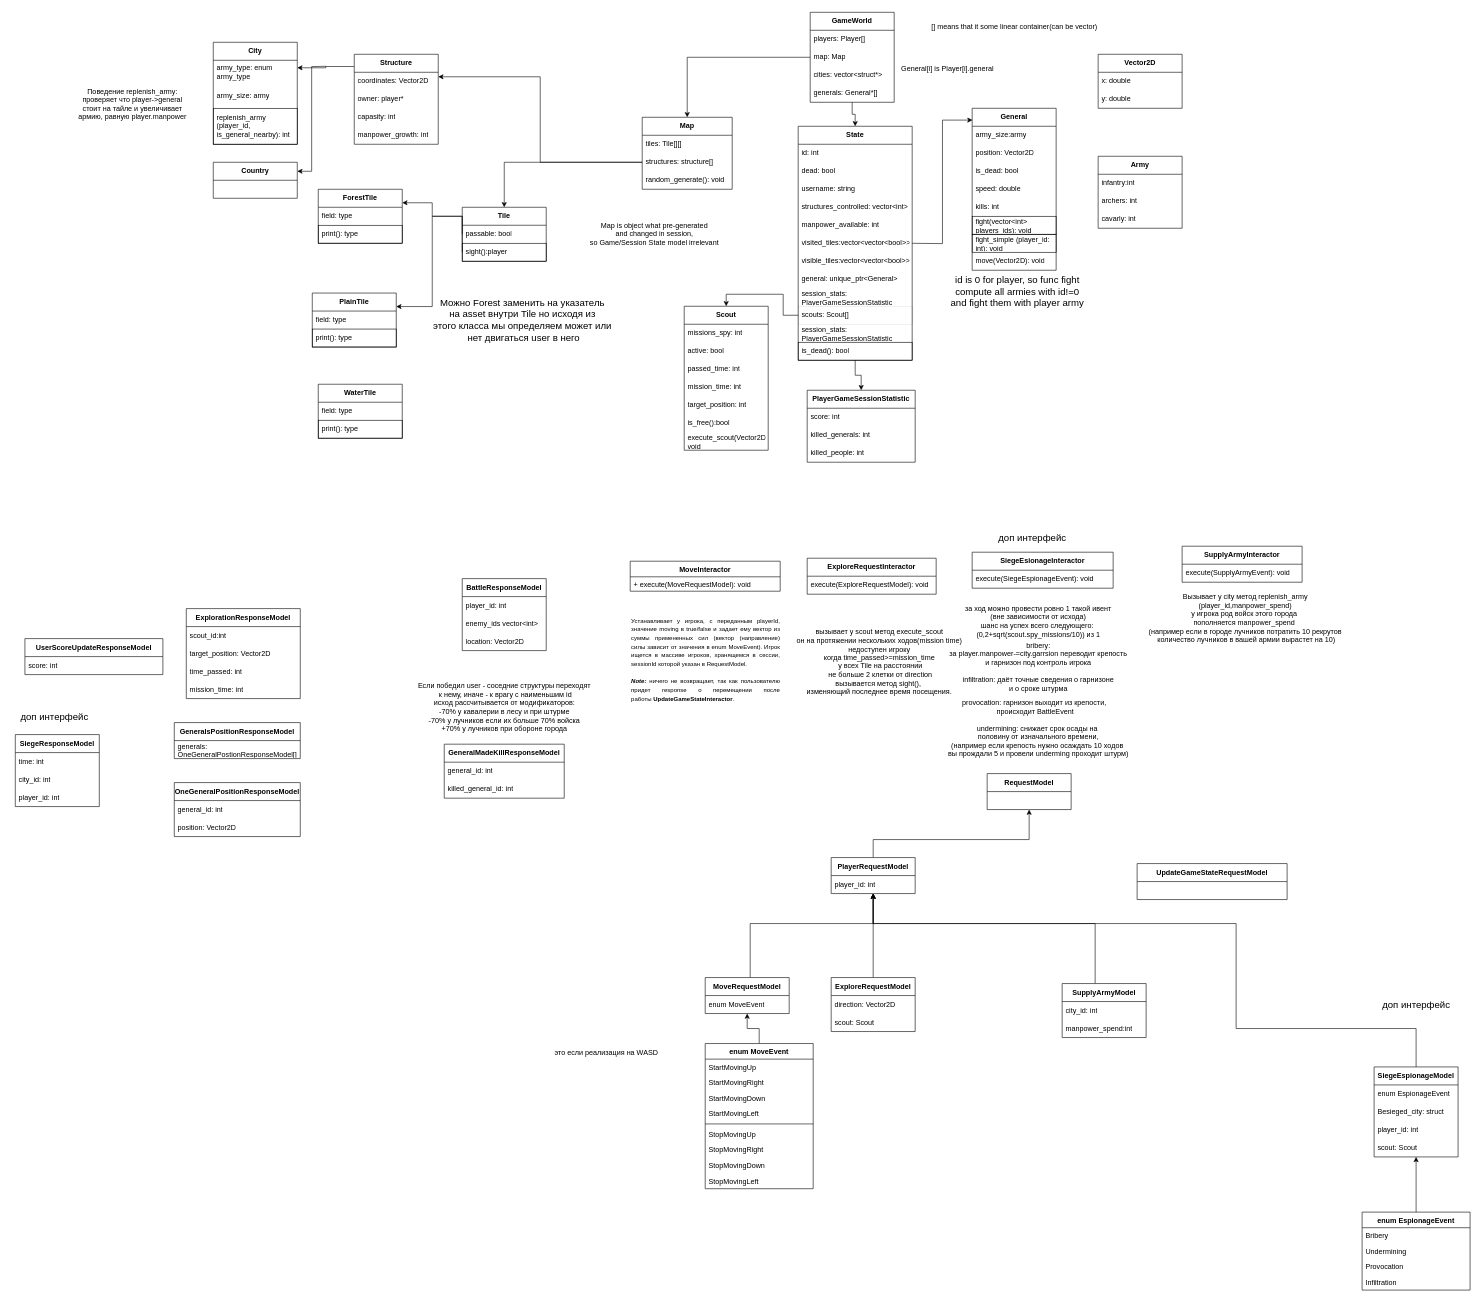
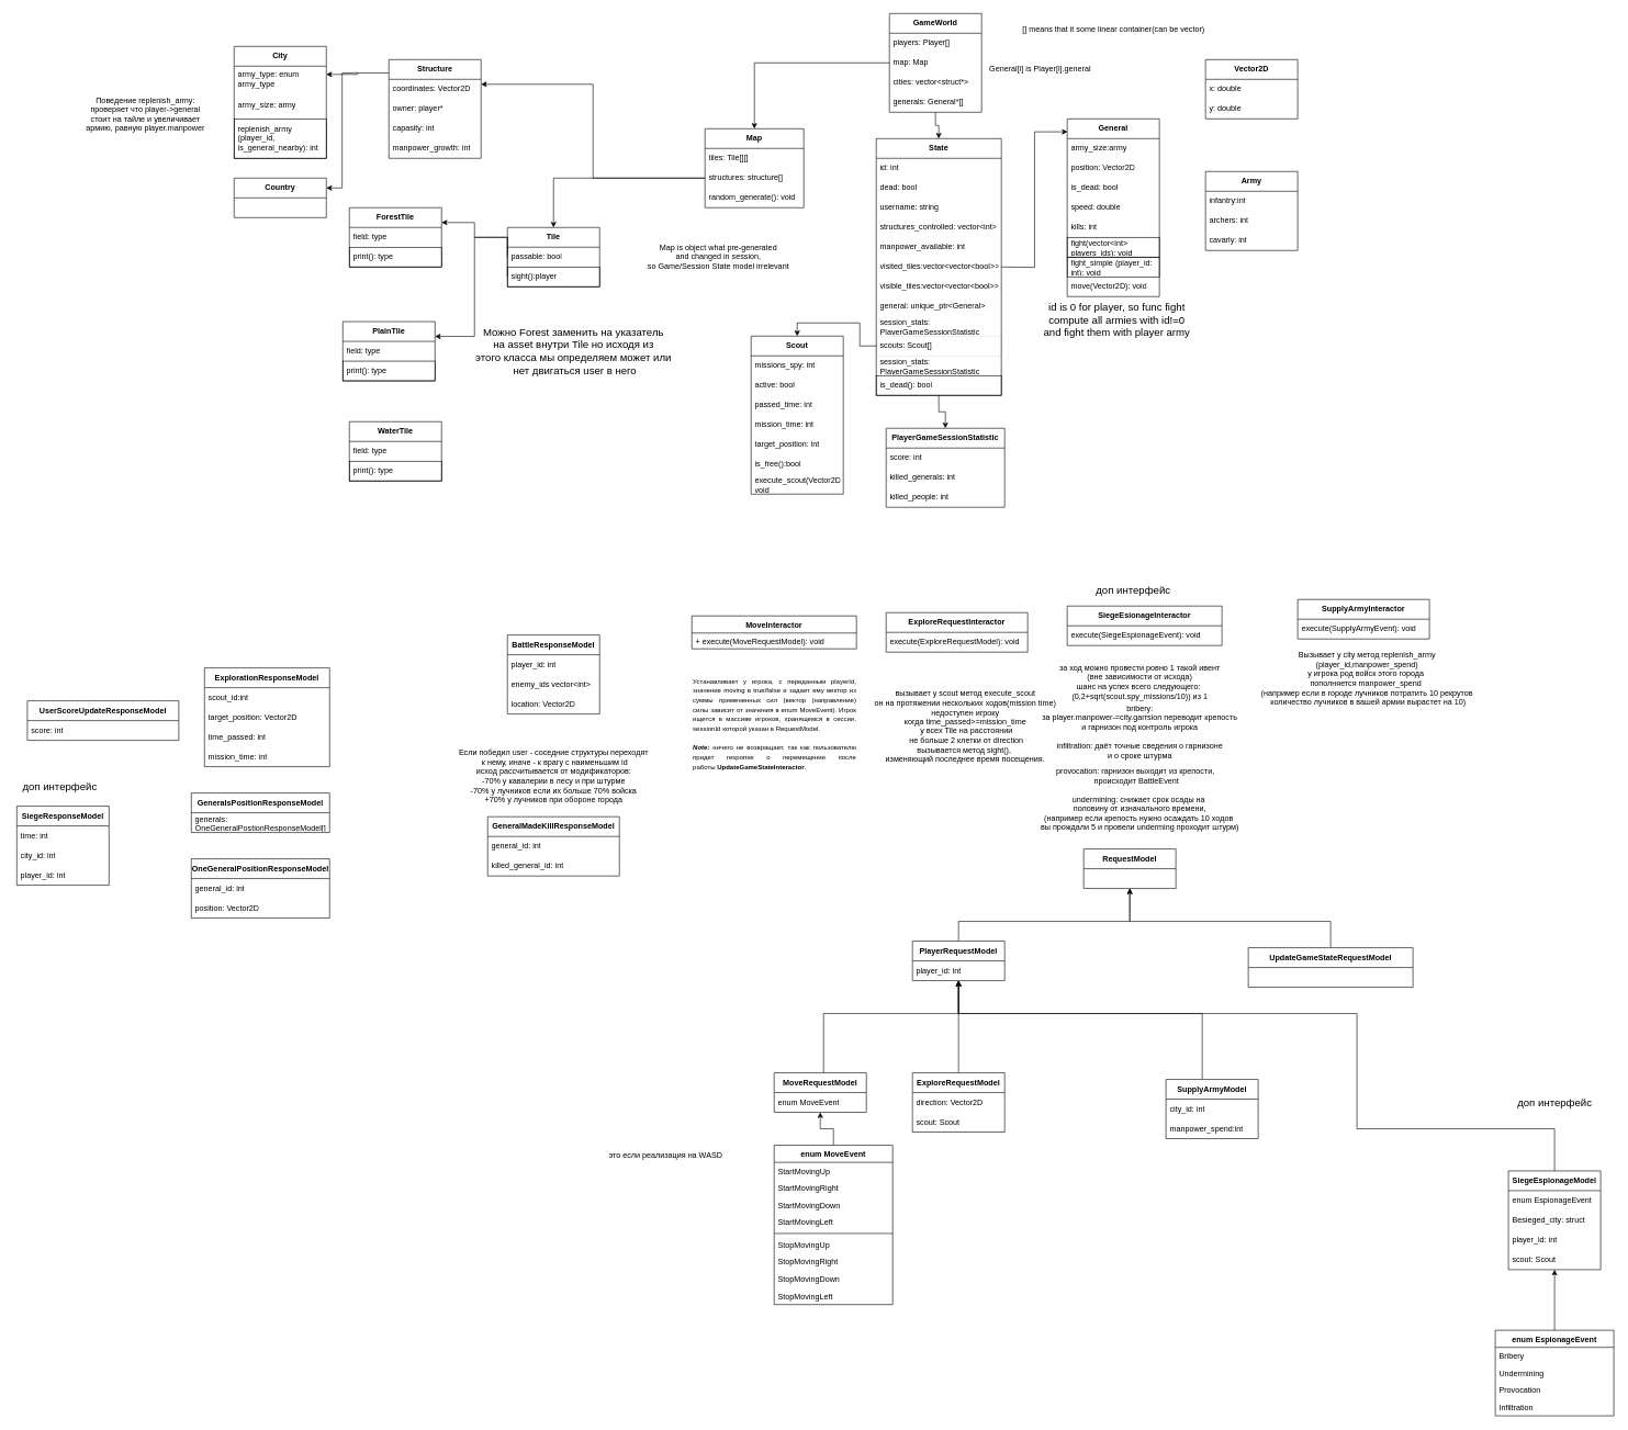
- <mxCell id="96" value="General[i] is Player[i].general" style="text;whiteSpace=wrap;html=1;" parent="1" vertex="1"><mxGeometry x="1500" y="100" width="190" height="40" as="geometry" /></mxCell>
+ <mxCell id="96" value="General[i] is Player[i].general" style="text;whiteSpace=wrap;html=1;" parent="1" vertex="1"><mxGeometry x="1500" y="90" width="190" height="40" as="geometry" /></mxCell>
+ <mxCell id="136" style="edgeStyle=orthogonalEdgeStyle;rounded=0;orthogonalLoop=1;jettySize=auto;html=1;entryX=0.5;entryY=1;entryDx=0;entryDy=0;" parent="1" source="137" target="138" edge="1"><mxGeometry relative="1" as="geometry"><Array as="points"><mxPoint x="2020" y="1399" /><mxPoint x="1715" y="1399" /></Array></mxGeometry></mxCell>
